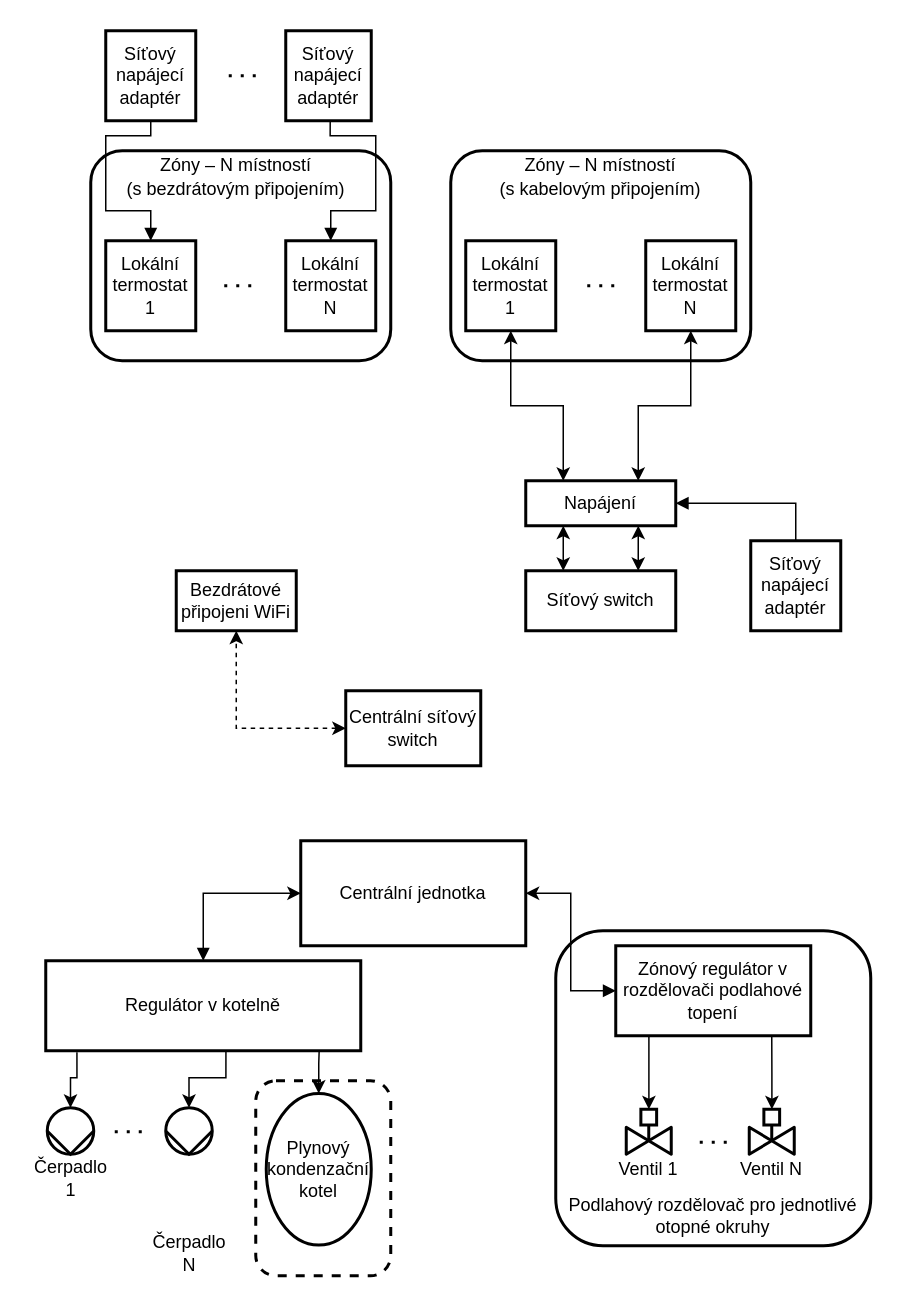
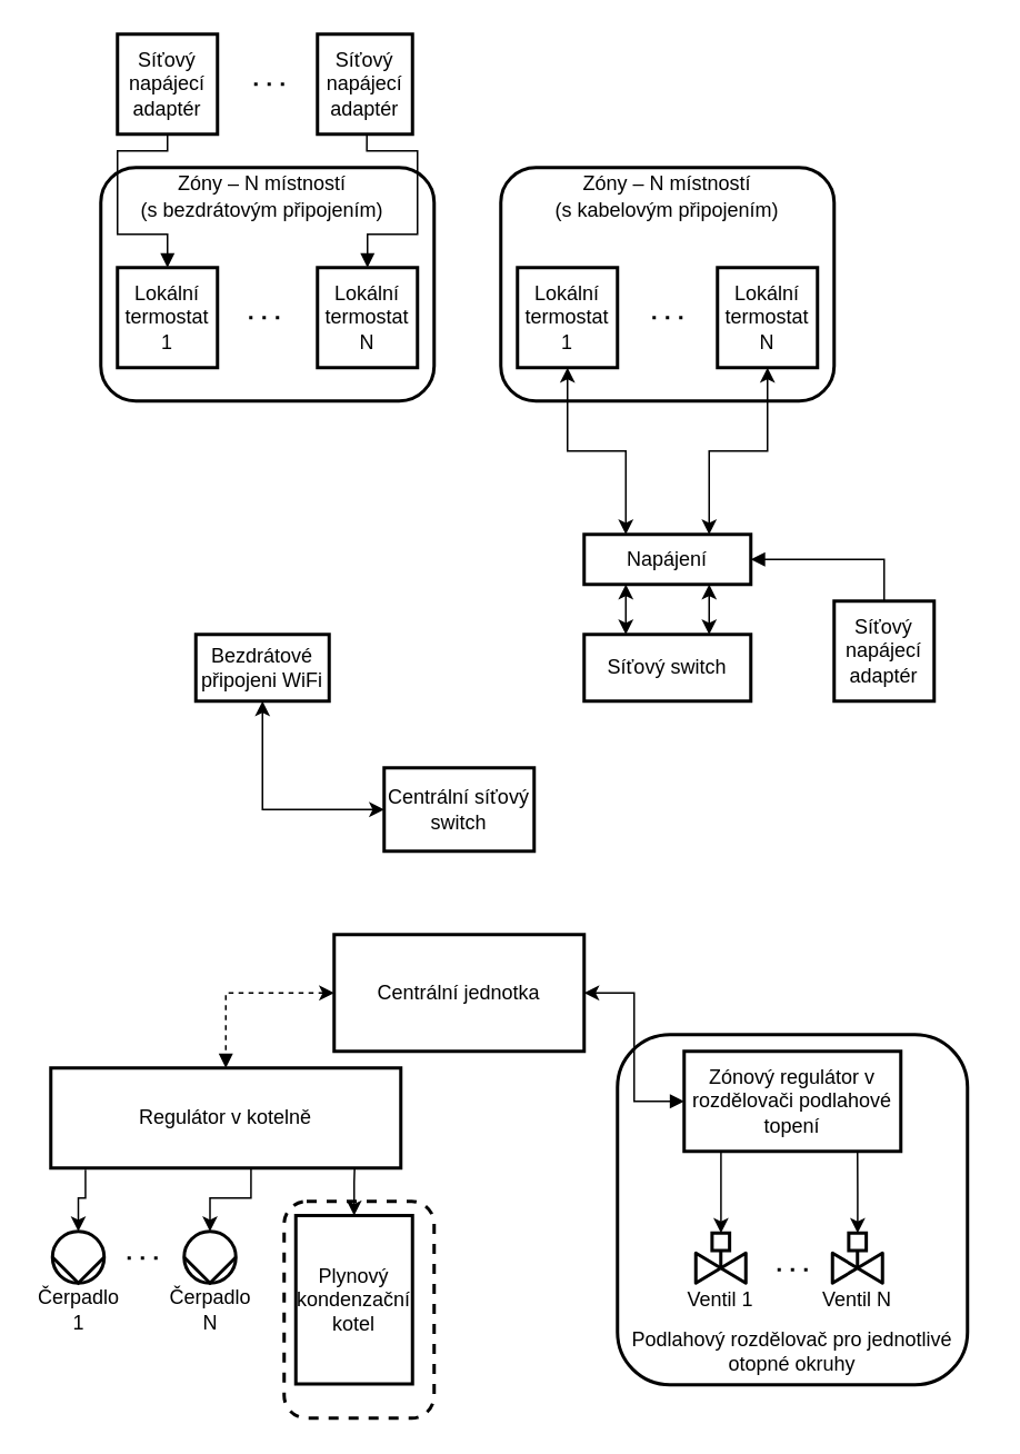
- <mxCell id="8" style="edgeStyle=orthogonalEdgeStyle;rounded=0;orthogonalLoop=1;jettySize=auto;html=1;exitX=0;exitY=0.5;exitDx=0;exitDy=0;entryX=0.5;entryY=1;entryDx=0;entryDy=0;startArrow=classic;startFill=1;dashed=1;" edge="1" parent="1" source="9" target="14"><mxGeometry relative="1" as="geometry" /></mxCell>
+ <mxCell id="8" style="edgeStyle=orthogonalEdgeStyle;rounded=0;orthogonalLoop=1;jettySize=auto;html=1;exitX=0;exitY=0.5;exitDx=0;exitDy=0;entryX=0.5;entryY=1;entryDx=0;entryDy=0;startArrow=classic;startFill=1;" edge="1" parent="1" source="9" target="14"><mxGeometry relative="1" as="geometry" /></mxCell>
- <mxCell id="5" style="edgeStyle=orthogonalEdgeStyle;rounded=0;orthogonalLoop=1;jettySize=auto;html=1;entryX=0.5;entryY=0;entryDx=0;entryDy=0;startArrow=classic;startFill=1;endArrow=block;endFill=1;exitX=0;exitY=0.5;exitDx=0;exitDy=0;" edge="1" parent="1" source="7" target="39"><mxGeometry relative="1" as="geometry" /></mxCell>
+ <mxCell id="5" style="edgeStyle=orthogonalEdgeStyle;rounded=0;orthogonalLoop=1;jettySize=auto;html=1;entryX=0.5;entryY=0;entryDx=0;entryDy=0;startArrow=classic;startFill=1;endArrow=block;endFill=1;exitX=0;exitY=0.5;exitDx=0;exitDy=0;dashed=1;" edge="1" parent="1" source="7" target="39"><mxGeometry relative="1" as="geometry" /></mxCell>
- <mxCell id="57" value="Plynový kondenzační kotel" style="ellipse;whiteSpace=wrap;html=1;strokeWidth=2;fillColor=none;" vertex="1" parent="1"><mxGeometry x="177" y="728.5" width="70" height="101" as="geometry" /></mxCell>
+ <mxCell id="57" value="Plynový kondenzační kotel" style="rounded=0;whiteSpace=wrap;html=1;strokeWidth=2;fillColor=none;" vertex="1" parent="1"><mxGeometry x="177" y="728.5" width="70" height="101" as="geometry" /></mxCell>
- <mxCell id="60" value="Čerpadlo N" style="text;html=1;strokeColor=none;fillColor=none;align=center;verticalAlign=middle;whiteSpace=wrap;rounded=0;" vertex="1" parent="1"><mxGeometry x="99.75" y="825" width="51.5" height="20" as="geometry" /></mxCell>
+ <mxCell id="60" value="Čerpadlo N" style="text;html=1;strokeColor=none;fillColor=none;align=center;verticalAlign=middle;whiteSpace=wrap;rounded=0;" vertex="1" parent="1"><mxGeometry x="99.75" y="775" width="51.5" height="20" as="geometry" /></mxCell>
